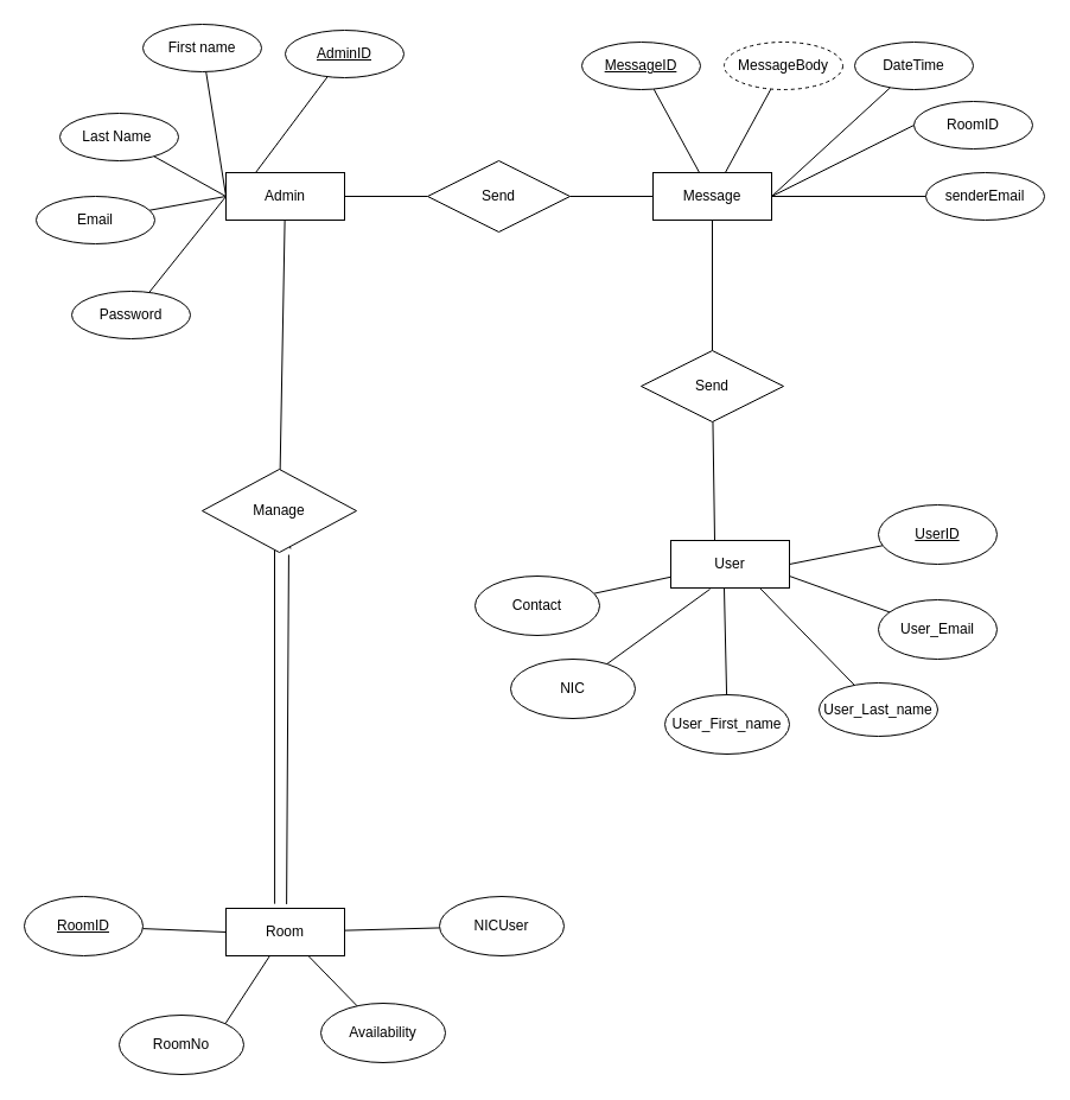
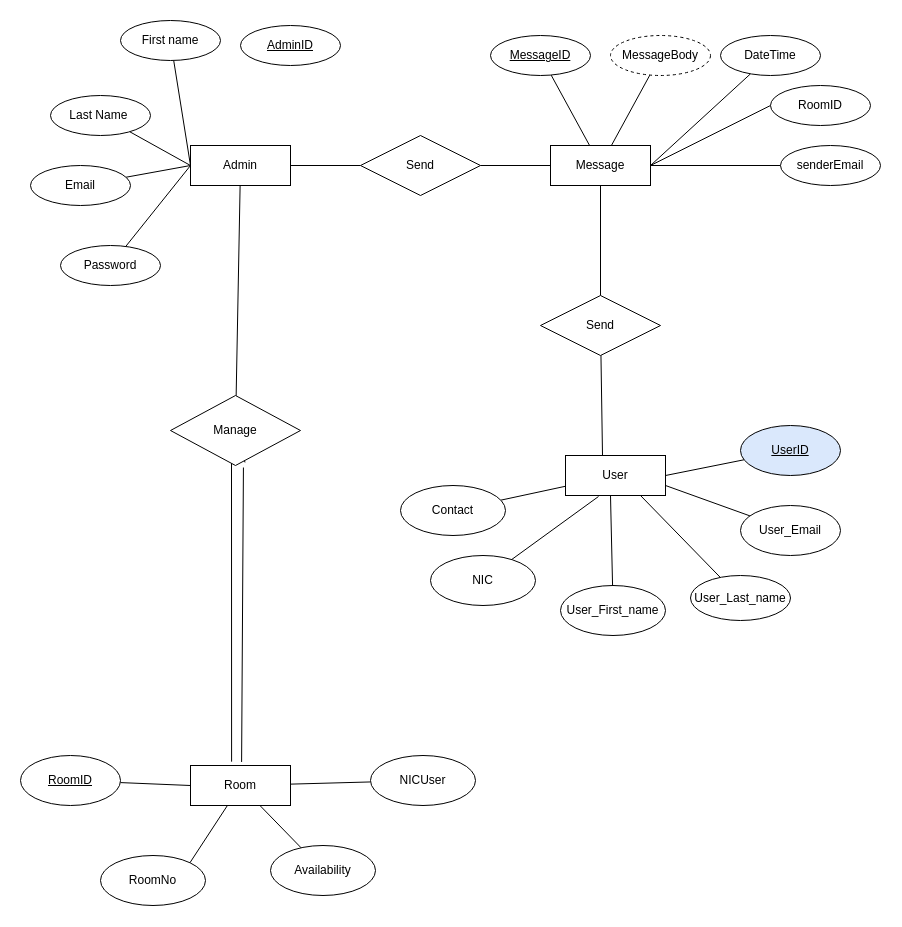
- <mxCell id="5" style="edgeStyle=none;rounded=0;orthogonalLoop=1;jettySize=auto;html=1;entryX=0.25;entryY=0;entryDx=0;entryDy=0;endArrow=none;endFill=0;" parent="1" source="6" target="4" edge="1"><mxGeometry relative="1" as="geometry" /></mxCell>
- <mxCell id="27" value="UserID" style="ellipse;whiteSpace=wrap;html=1;align=center;fontStyle=4;" parent="1" vertex="1"><mxGeometry x="740" y="425" width="100" height="50" as="geometry" /></mxCell>
+ <mxCell id="27" value="UserID" style="ellipse;whiteSpace=wrap;html=1;align=center;fontStyle=4;fillColor=#dae8fc;" parent="1" vertex="1"><mxGeometry x="740" y="425" width="100" height="50" as="geometry" /></mxCell>
